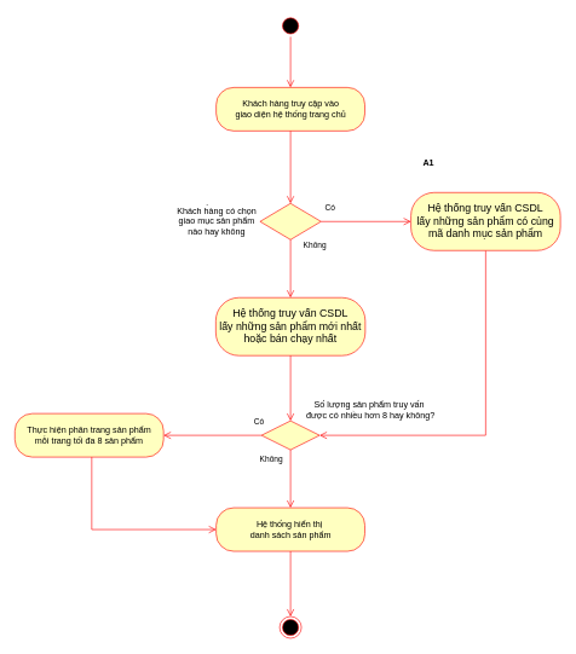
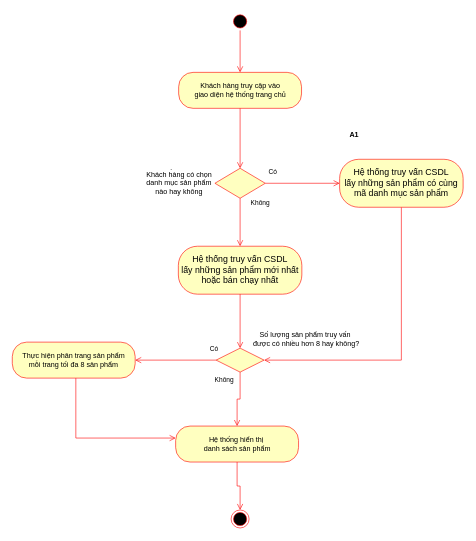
- <mxCell id="13" value="Khách hàng có chọn&lt;br&gt;giao mục sản phẩm&lt;br&gt;nào hay không" style="text;html=1;align=center;verticalAlign=middle;resizable=0;points=[];autosize=1;strokeColor=none;fillColor=none;" parent="1" vertex="1"><mxGeometry x="238" y="280" width="120" height="50" as="geometry" /></mxCell>
+ <mxCell id="13" value="Khách hàng có chọn&lt;br&gt;danh mục sản phẩm&lt;br&gt;nào hay không" style="text;html=1;align=center;verticalAlign=middle;resizable=0;points=[];autosize=1;strokeColor=none;fillColor=none;" parent="1" vertex="1"><mxGeometry x="238" y="280" width="120" height="50" as="geometry" /></mxCell>
- <mxCell id="12" value="Hệ thống hiển thị&amp;nbsp;&lt;br&gt;danh sách sản phẩm" style="rounded=1;whiteSpace=wrap;html=1;arcSize=40;fontColor=#000000;fillColor=#ffffc0;strokeColor=#ff0000;fontFamily=Helvetica;" parent="1" vertex="1"><mxGeometry x="297.5" y="700" width="205" height="60" as="geometry" /></mxCell>
+ <mxCell id="12" value="Hệ thống hiển thị&amp;nbsp;&lt;br&gt;danh sách sản phẩm" style="rounded=1;whiteSpace=wrap;html=1;arcSize=40;fontColor=#000000;fillColor=#ffffc0;strokeColor=#ff0000;fontFamily=Helvetica;" parent="1" vertex="1"><mxGeometry x="292.5" y="710" width="205" height="60" as="geometry" /></mxCell>
